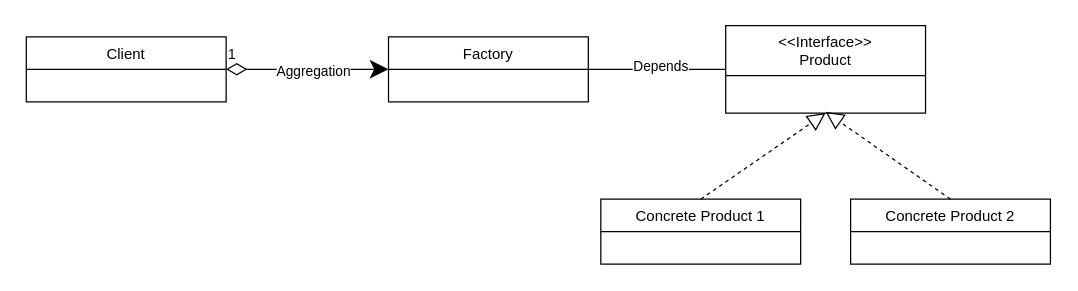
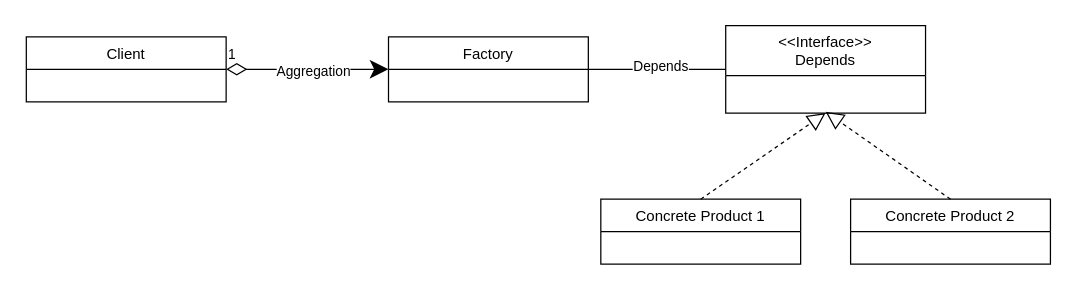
- <mxCell id="8" value="&lt;span style=&quot;&quot;&gt;&amp;lt;&amp;lt;Interface&amp;gt;&amp;gt;&lt;/span&gt;&lt;div&gt;&lt;span style=&quot;&quot;&gt;Product&lt;/span&gt;&lt;/div&gt;" style="swimlane;fontStyle=0;align=center;verticalAlign=top;childLayout=stackLayout;horizontal=1;startSize=40;horizontalStack=0;resizeParent=1;resizeParentMax=0;resizeLast=0;collapsible=1;marginBottom=0;whiteSpace=wrap;html=1;" vertex="1" parent="1"><mxGeometry x="580" y="20" width="160" height="70" as="geometry"><mxRectangle x="200" y="340" width="100" height="30" as="alternateBounds" /></mxGeometry></mxCell>
+ <mxCell id="8" value="&lt;span style=&quot;&quot;&gt;&amp;lt;&amp;lt;Interface&amp;gt;&amp;gt;&lt;/span&gt;&lt;div&gt;&lt;span style=&quot;&quot;&gt;Depends&lt;/span&gt;&lt;/div&gt;" style="swimlane;fontStyle=0;align=center;verticalAlign=top;childLayout=stackLayout;horizontal=1;startSize=40;horizontalStack=0;resizeParent=1;resizeParentMax=0;resizeLast=0;collapsible=1;marginBottom=0;whiteSpace=wrap;html=1;" vertex="1" parent="1"><mxGeometry x="580" y="20" width="160" height="70" as="geometry"><mxRectangle x="200" y="340" width="100" height="30" as="alternateBounds" /></mxGeometry></mxCell>
